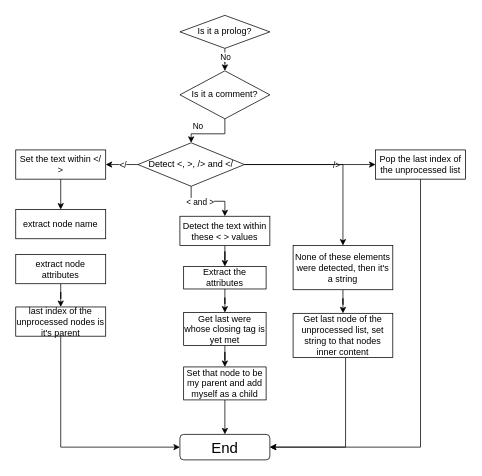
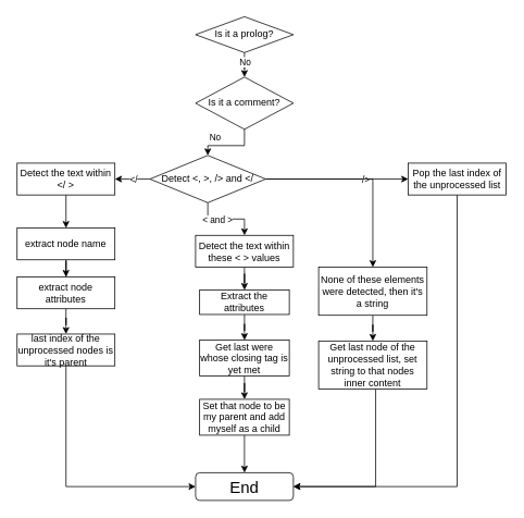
- <mxCell id="27" value="Set the text within &amp;lt;/ &amp;gt;" style="rounded=0;whiteSpace=wrap;html=1;" vertex="1" parent="1"><mxGeometry x="20" y="199.5" width="120" height="39" as="geometry" /></mxCell>
+ <mxCell id="27" value="Detect the text within &amp;lt;/ &amp;gt;" style="rounded=0;whiteSpace=wrap;html=1;" vertex="1" parent="1"><mxGeometry x="20" y="199.5" width="120" height="39" as="geometry" /></mxCell>
+ <mxCell id="28" style="edgeStyle=orthogonalEdgeStyle;rounded=0;orthogonalLoop=1;jettySize=auto;html=1;entryX=0.5;entryY=0;entryDx=0;entryDy=0;" edge="1" parent="1" source="29" target="31"><mxGeometry relative="1" as="geometry" /></mxCell>
